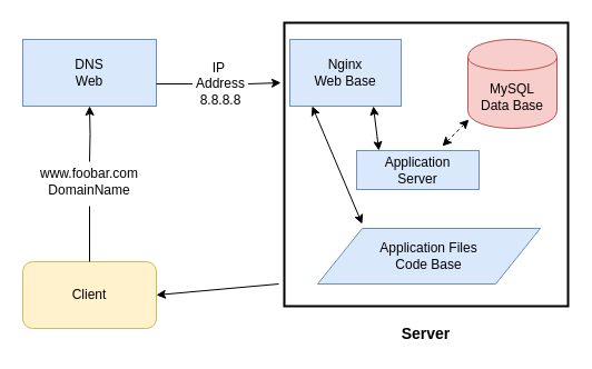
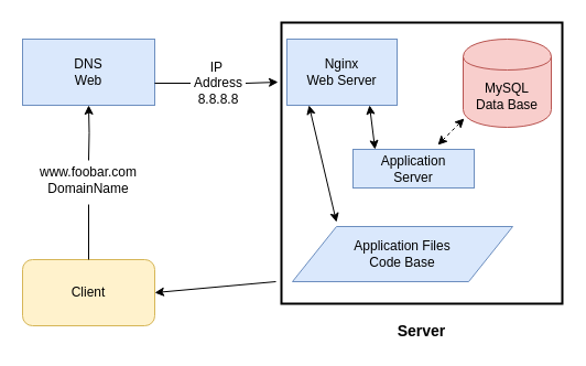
- <mxCell id="6" value="Nginx&lt;br&gt;Web Base" style="rounded=0;whiteSpace=wrap;html=1;fillColor=#dae8fc;strokeColor=#6c8ebf;" vertex="1" parent="1"><mxGeometry x="260" y="35" width="100" height="60" as="geometry" /></mxCell>
+ <mxCell id="6" value="Nginx&lt;br&gt;Web Server" style="rounded=0;whiteSpace=wrap;html=1;fillColor=#dae8fc;strokeColor=#6c8ebf;" vertex="1" parent="1"><mxGeometry x="260" y="35" width="100" height="60" as="geometry" /></mxCell>
- <mxCell id="9" value="Application Files&lt;br&gt;Code Base" style="shape=parallelogram;perimeter=parallelogramPerimeter;whiteSpace=wrap;html=1;fillColor=#dae8fc;strokeColor=#6c8ebf;" vertex="1" parent="1"><mxGeometry x="285" y="205" width="200" height="50" as="geometry" /></mxCell>
+ <mxCell id="9" value="Application Files&lt;br&gt;Code Base" style="shape=parallelogram;perimeter=parallelogramPerimeter;whiteSpace=wrap;html=1;fillColor=#dae8fc;strokeColor=#6c8ebf;" vertex="1" parent="1"><mxGeometry x="265" y="205" width="200" height="50" as="geometry" /></mxCell>
